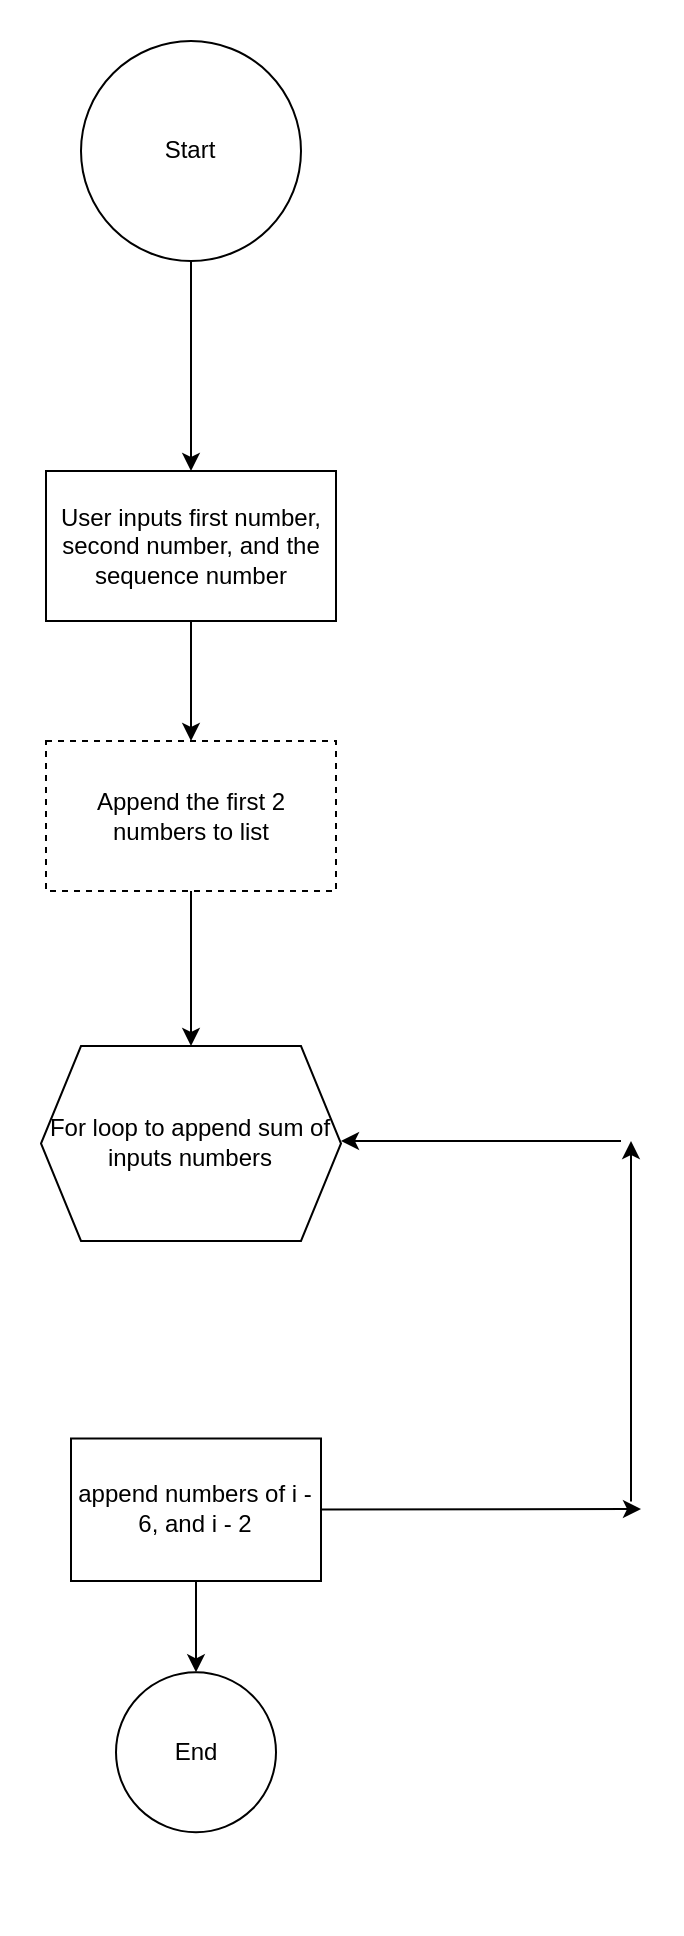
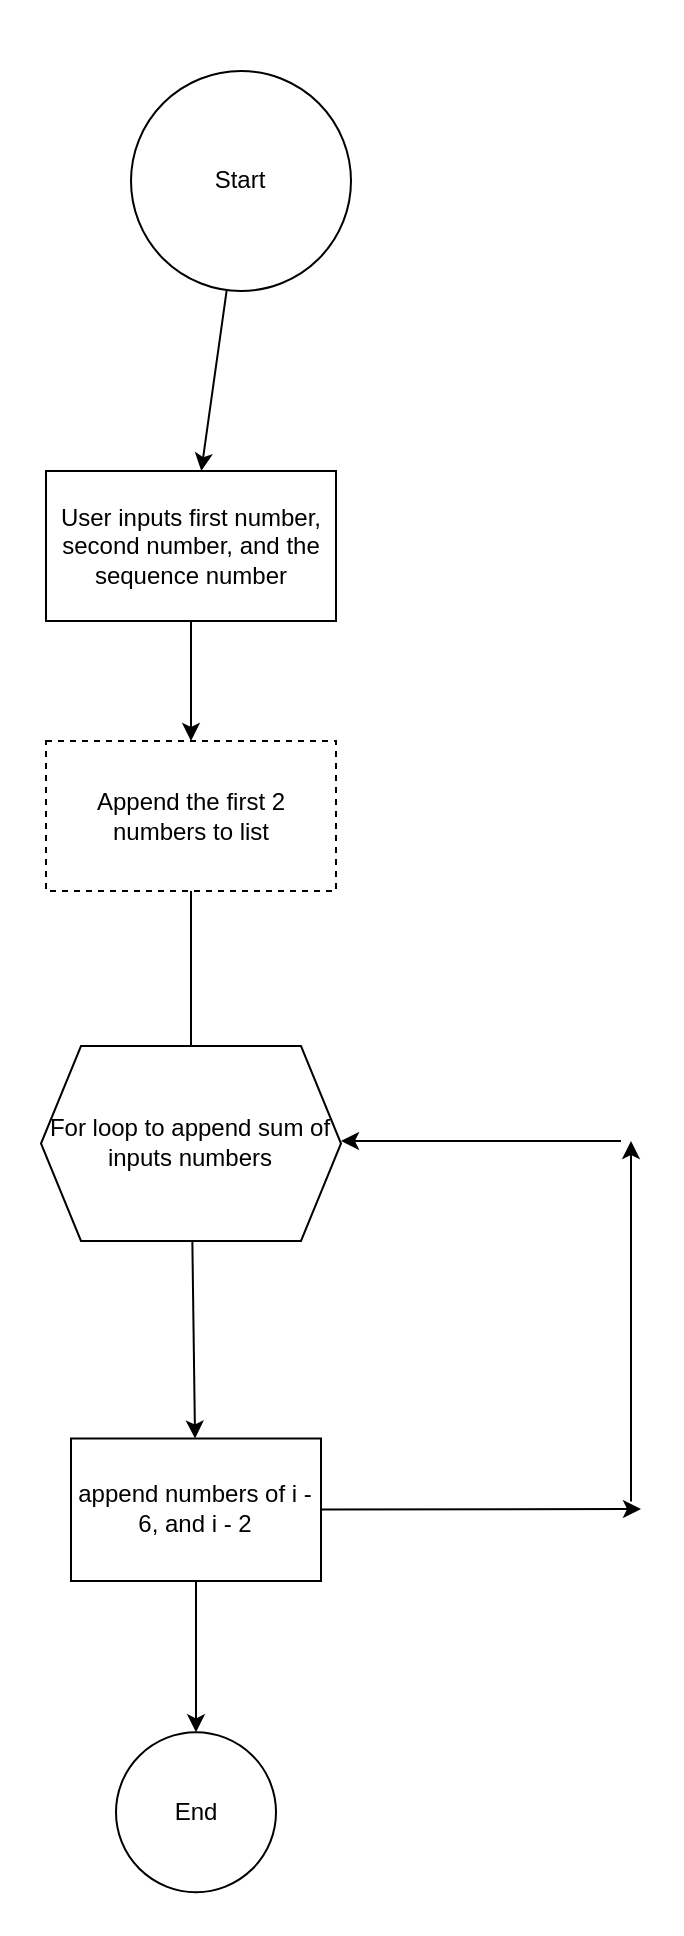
- <mxCell id="3" value="Start" style="ellipse;whiteSpace=wrap;html=1;aspect=fixed;" vertex="1" parent="1"><mxGeometry x="40" y="20" width="110" height="110" as="geometry" /></mxCell>
+ <mxCell id="3" value="Start" style="ellipse;whiteSpace=wrap;html=1;aspect=fixed;" vertex="1" parent="1"><mxGeometry x="65" y="35" width="110" height="110" as="geometry" /></mxCell>
- <mxCell id="6" value="" style="edgeStyle=none;html=1;" edge="1" parent="1" source="7" target="9"><mxGeometry relative="1" as="geometry" /></mxCell>
+ <mxCell id="6" value="" style="edgeStyle=none;html=1;endArrow=none;" edge="1" parent="1" source="7" target="9"><mxGeometry relative="1" as="geometry" /></mxCell>
+ <mxCell id="8" value="" style="edgeStyle=none;html=1;" edge="1" parent="1" source="9" target="12"><mxGeometry relative="1" as="geometry" /></mxCell>
- <mxCell id="15" value="End" style="ellipse;whiteSpace=wrap;html=1;" vertex="1" parent="1"><mxGeometry x="57.5" y="835.625" width="80" height="80" as="geometry" /></mxCell>
+ <mxCell id="15" value="End" style="ellipse;whiteSpace=wrap;html=1;" vertex="1" parent="1"><mxGeometry x="57.5" y="865.625" width="80" height="80" as="geometry" /></mxCell>
